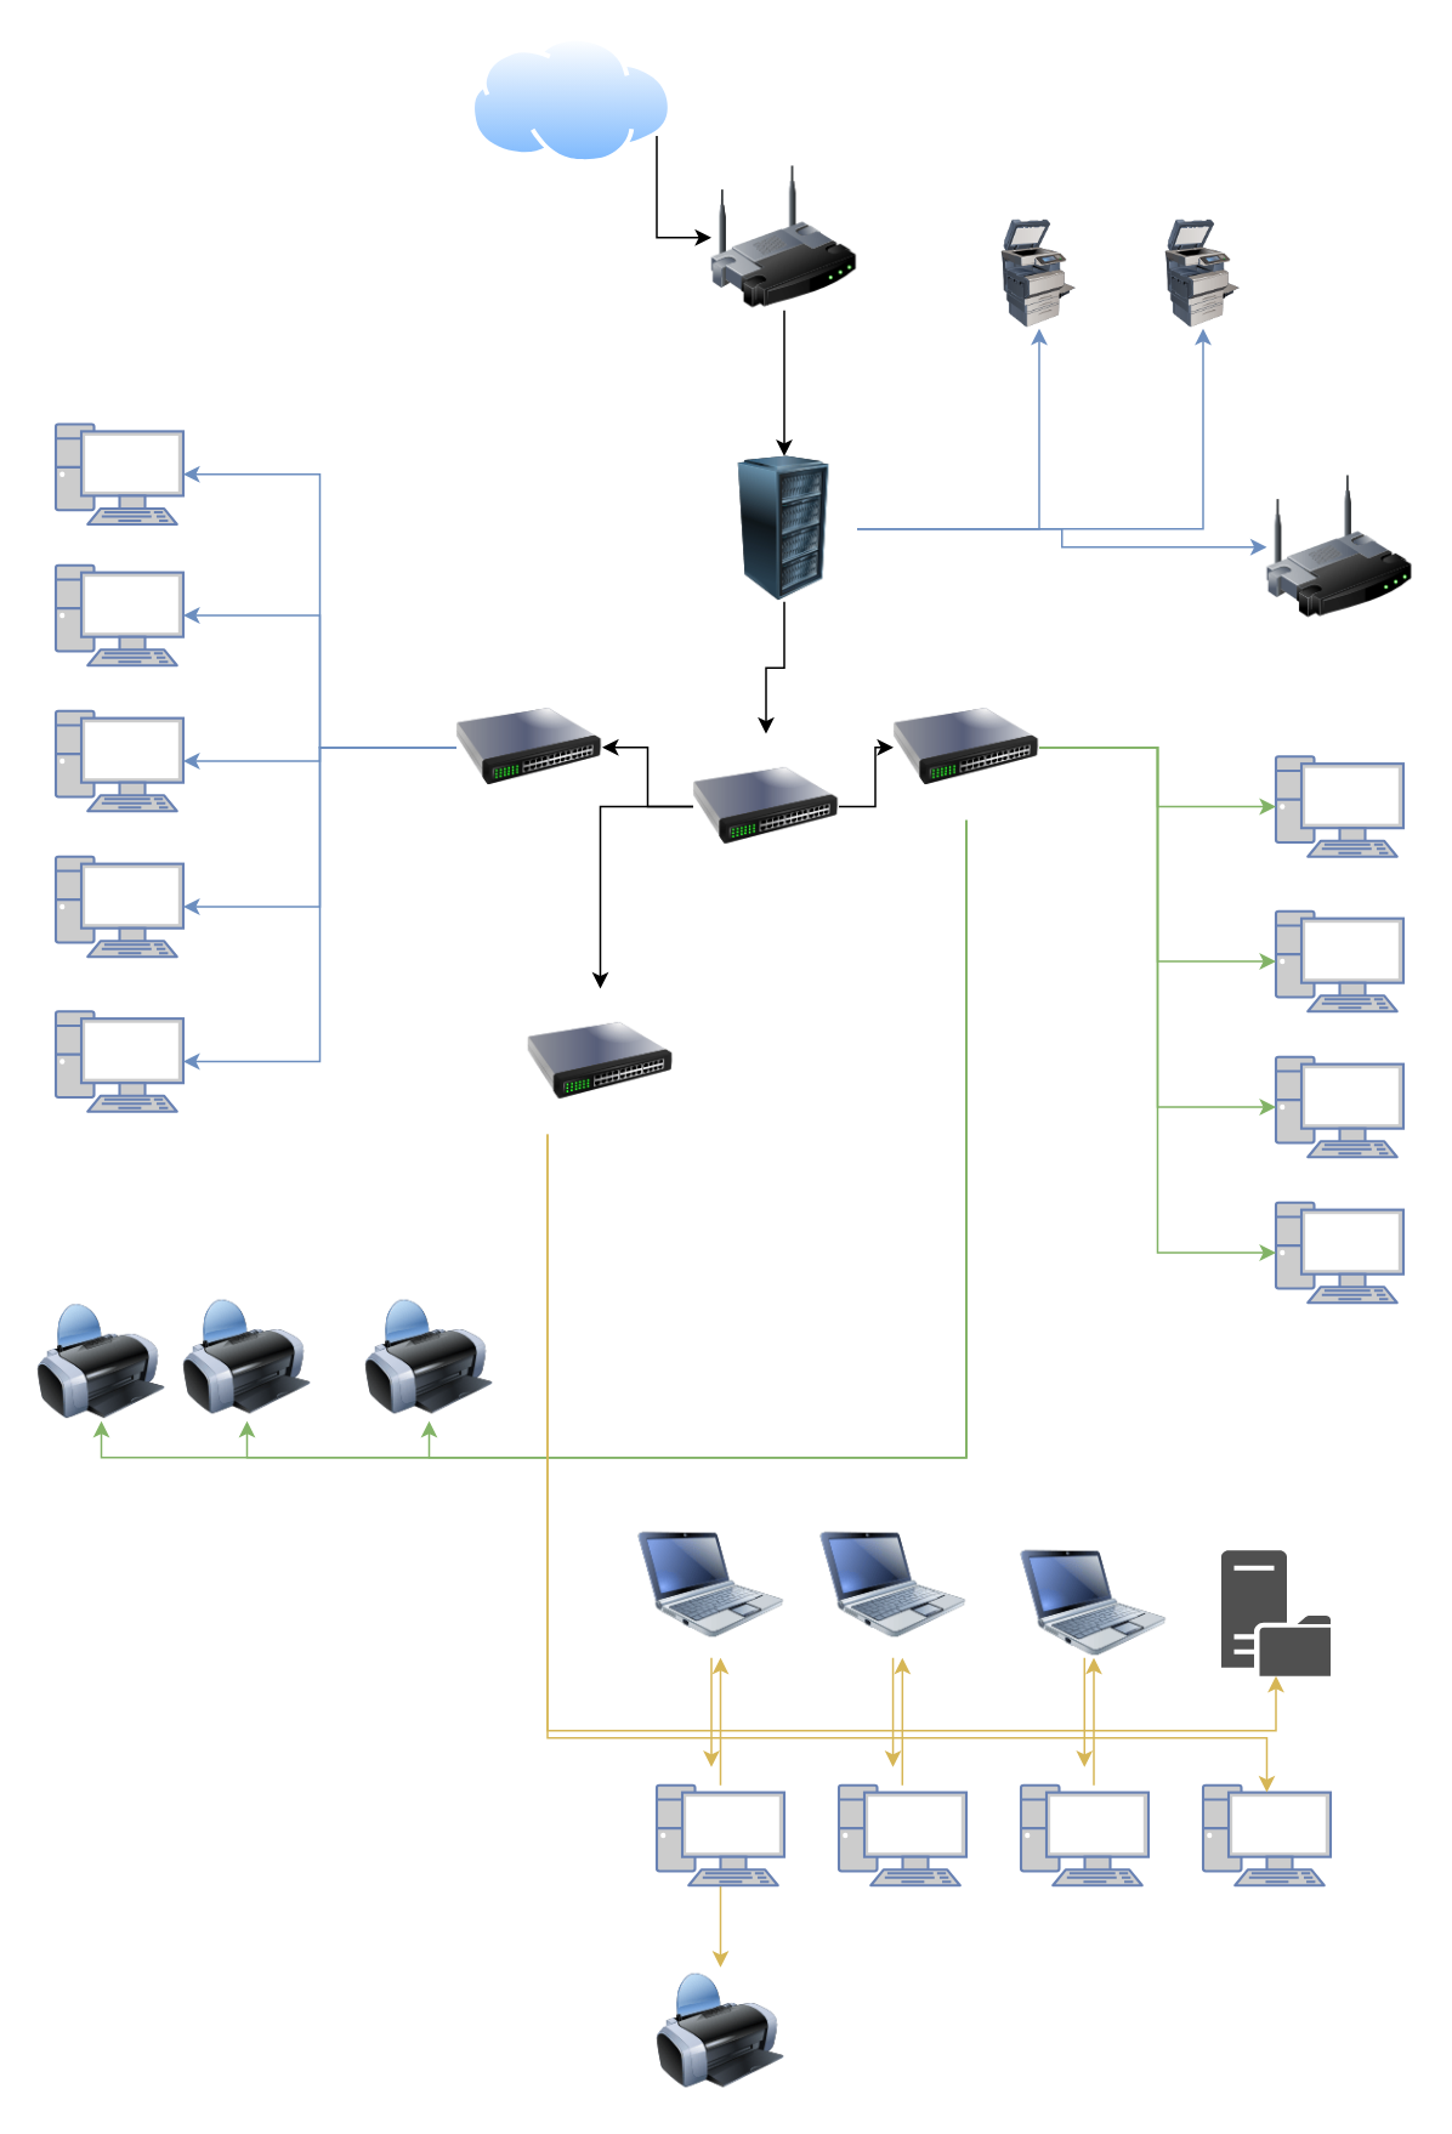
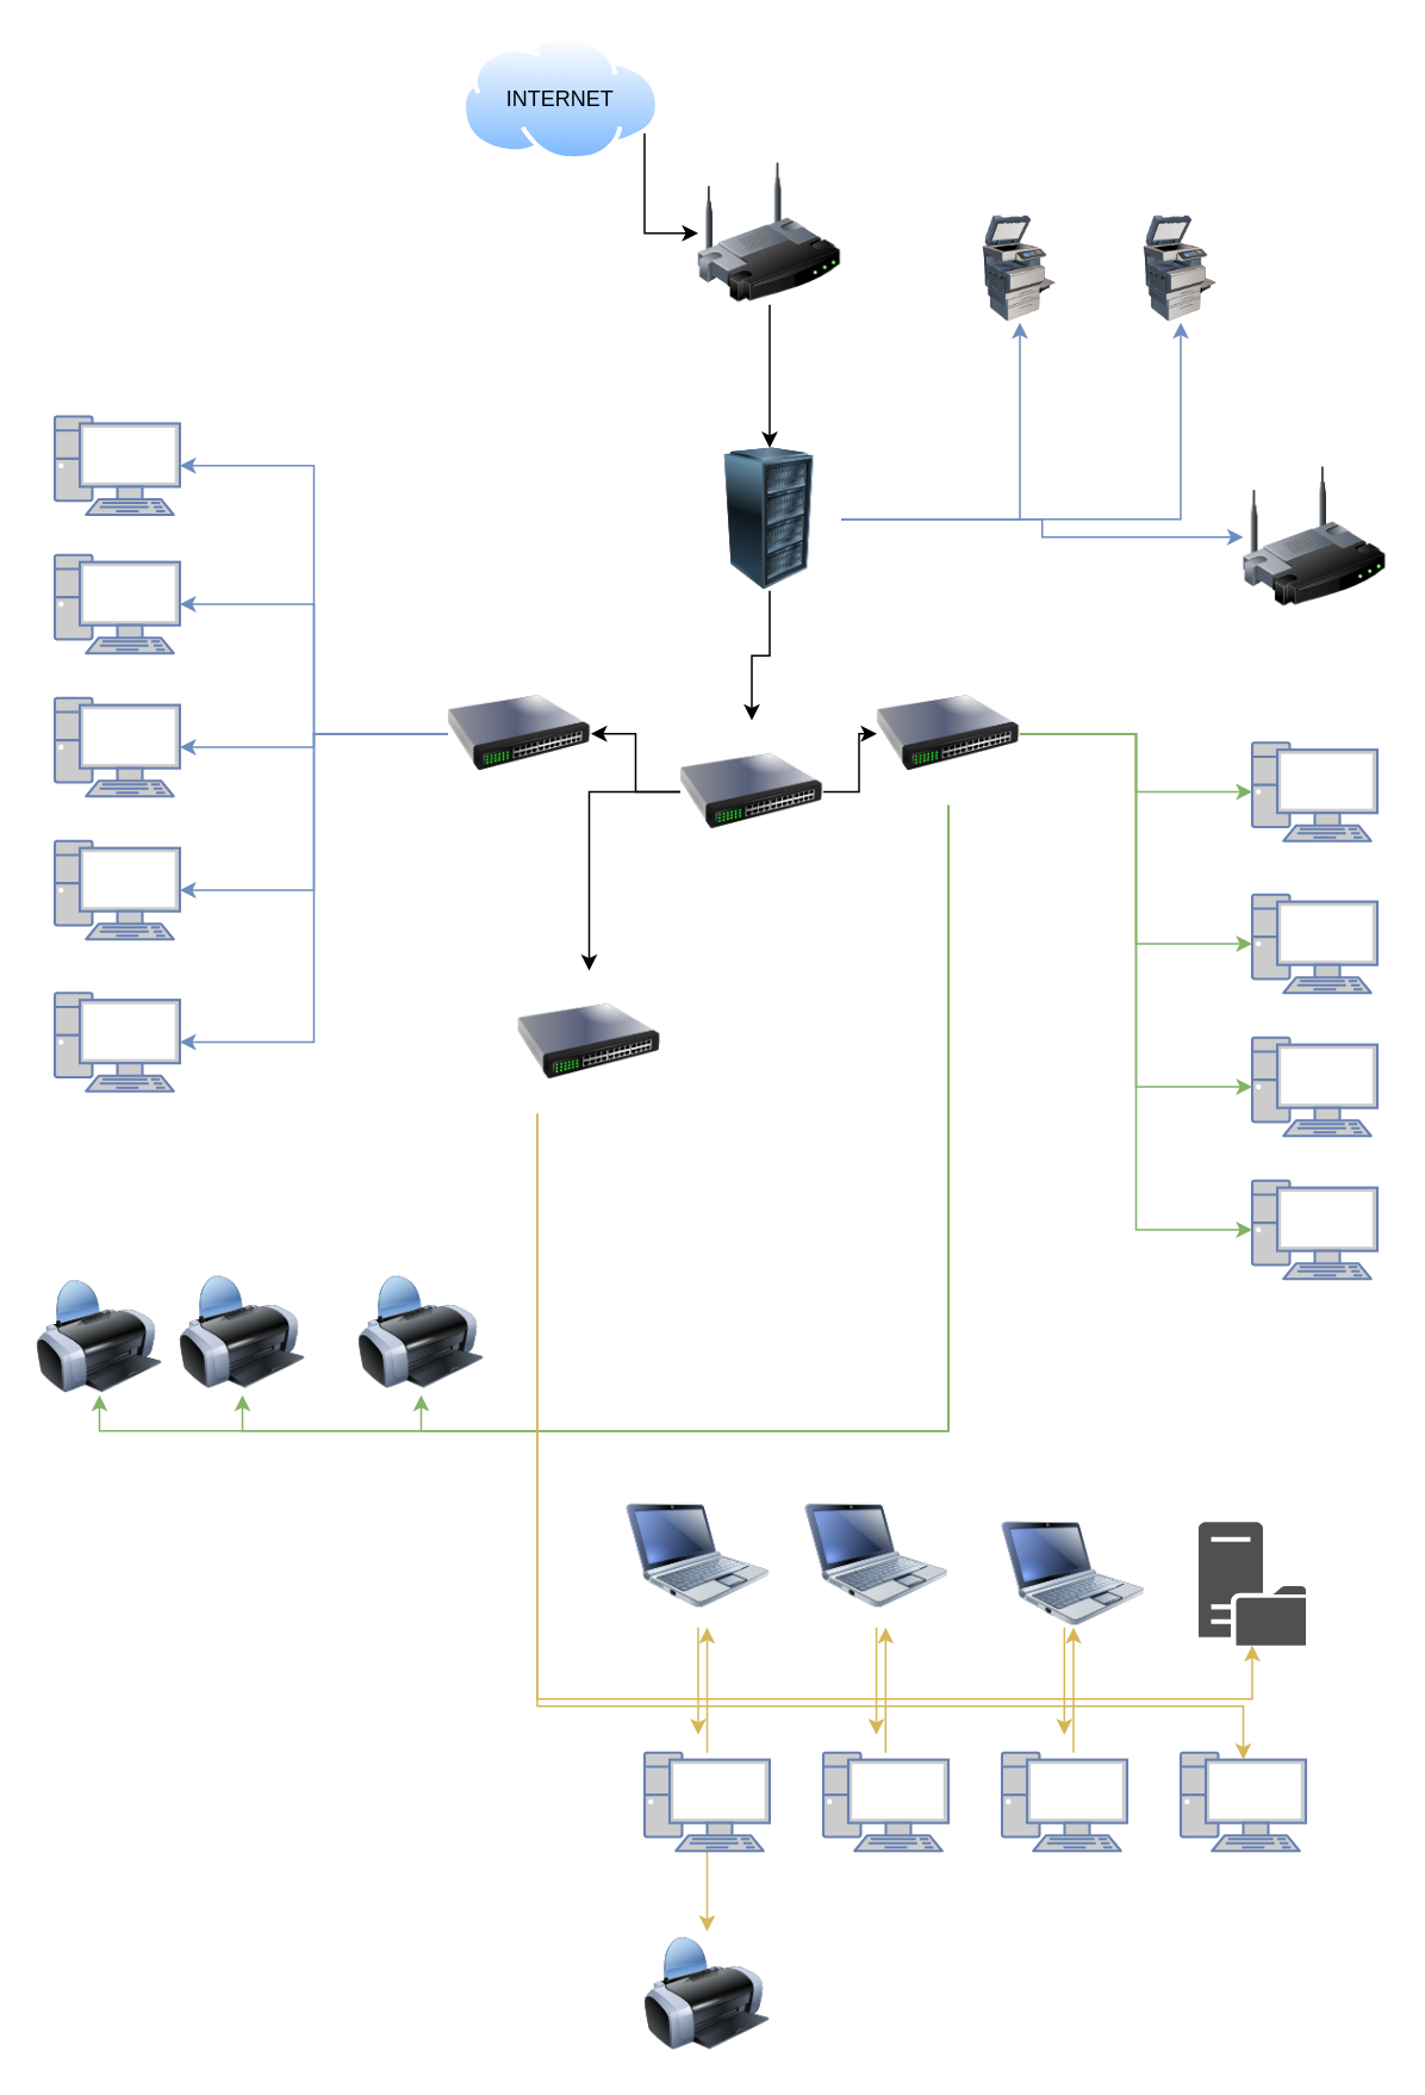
+ <mxCell id="63" value="INTERNET" style="text;html=1;align=center;verticalAlign=middle;whiteSpace=wrap;rounded=0;" vertex="1" parent="1"><mxGeometry x="283.45" y="40" width="60" height="30" as="geometry" /></mxCell>
